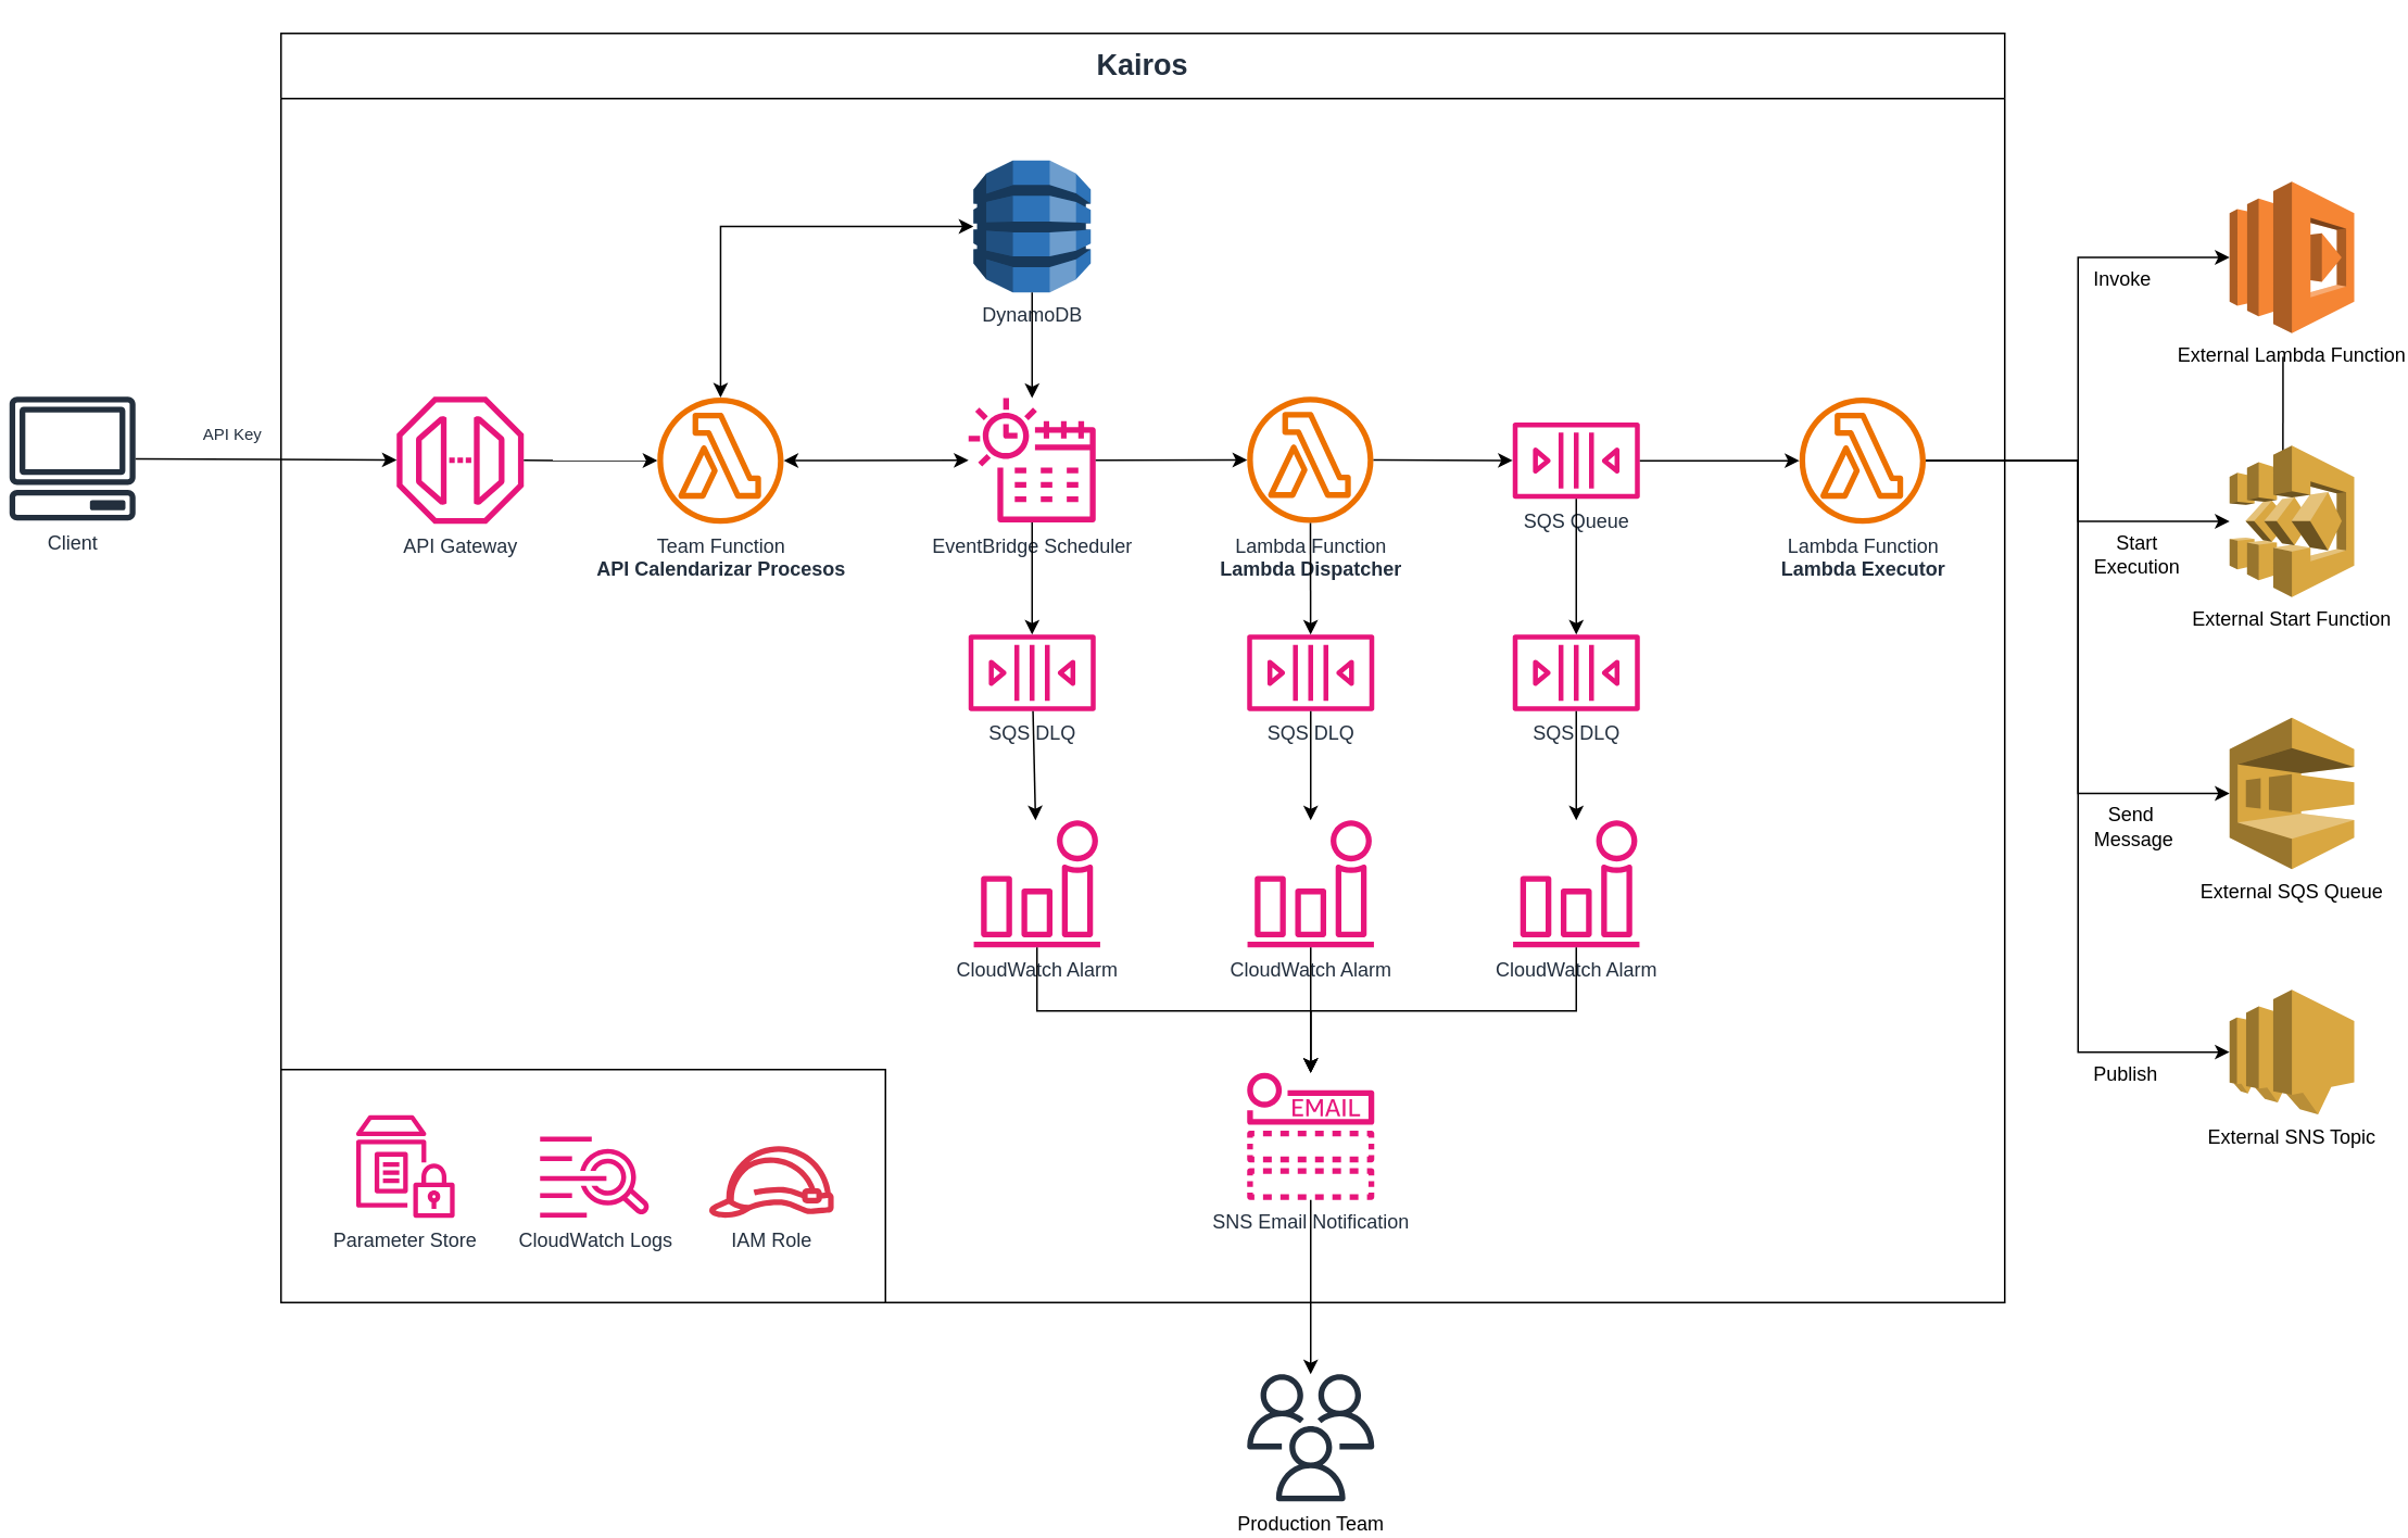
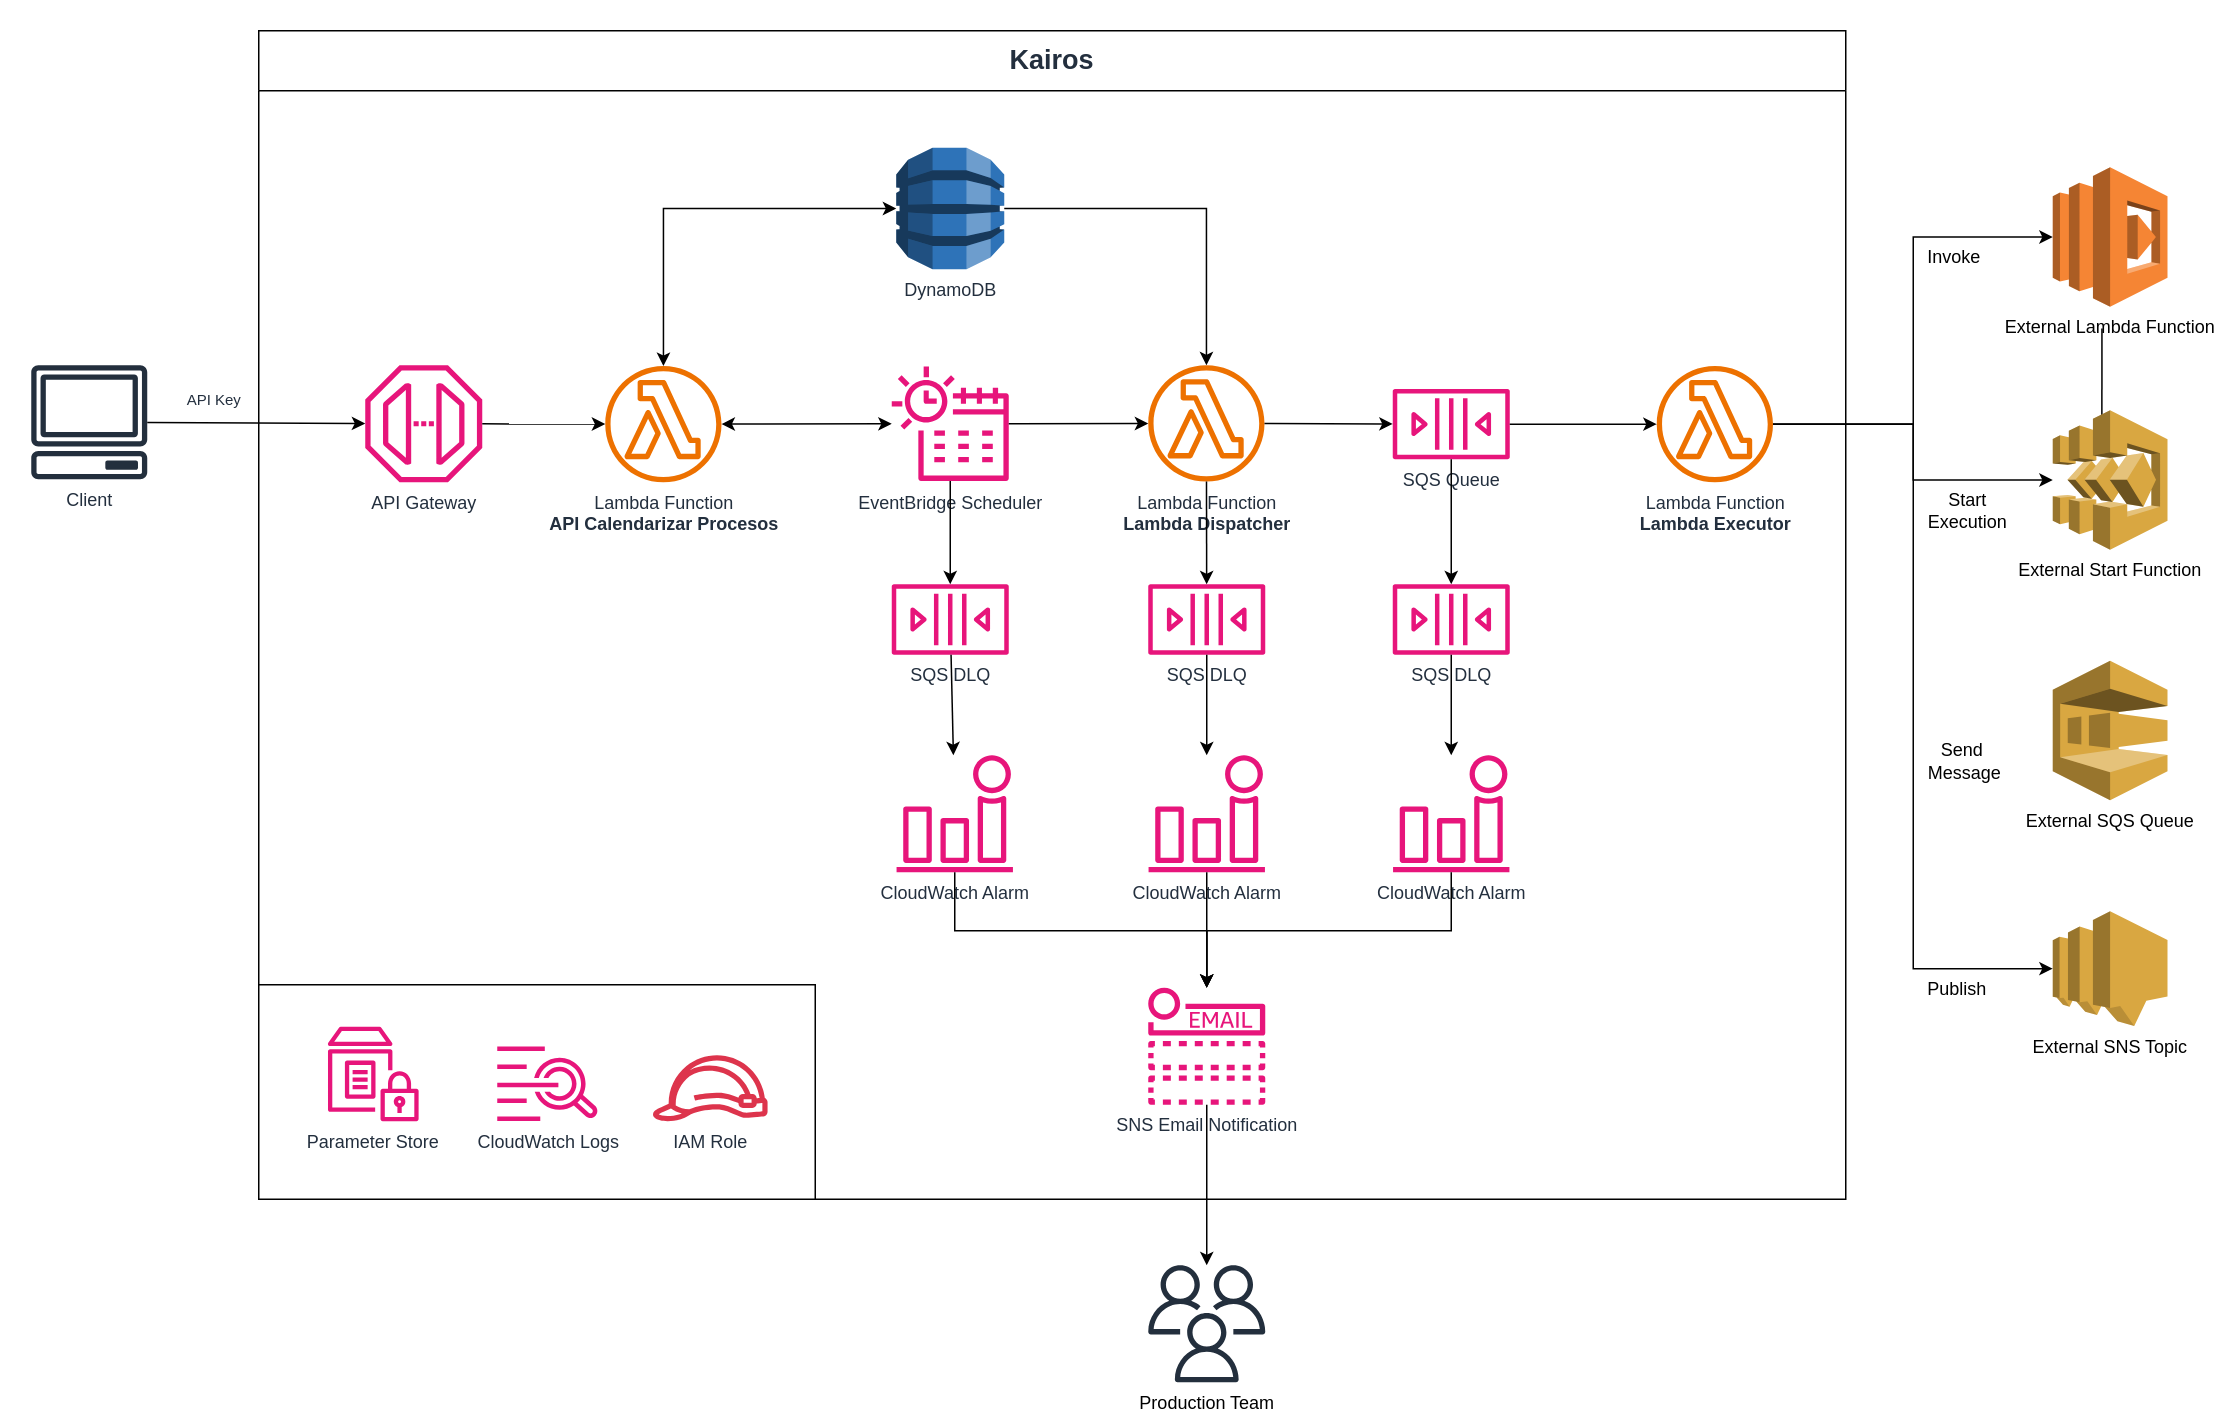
- <mxCell id="11" value="" style="endArrow=classic;html=1;rounded=0;fontColor=light-dark(#232F3E,#000000);strokeColor=light-dark(#000000,#000000);edgeStyle=orthogonalEdgeStyle;strokeWidth=1;" parent="3" source="6" target="15" edge="1"><mxGeometry width="50" height="50" relative="1" as="geometry"><mxPoint x="168" y="220" as="sourcePoint" /><mxPoint x="250" y="220" as="targetPoint" /></mxGeometry></mxCell>
+ <mxCell id="11" value="" style="endArrow=classic;html=1;rounded=0;fontColor=light-dark(#232F3E,#000000);strokeColor=light-dark(#000000,#000000);edgeStyle=orthogonalEdgeStyle;strokeWidth=1;" parent="3" source="6" target="19" edge="1"><mxGeometry width="50" height="50" relative="1" as="geometry"><mxPoint x="168" y="220" as="sourcePoint" /><mxPoint x="250" y="220" as="targetPoint" /></mxGeometry></mxCell>
- <mxCell id="2" value="Client" style="sketch=0;outlineConnect=0;fontColor=light-dark(#232F3E,#000000);gradientColor=none;fillColor=#232F3D;strokeColor=light-dark(#000000,#000000);dashed=0;verticalLabelPosition=bottom;verticalAlign=top;align=center;html=1;fontSize=12;fontStyle=0;aspect=fixed;pointerEvents=1;shape=mxgraph.aws4.client;" parent="1" vertex="1"><mxGeometry x="5" y="243" width="78" height="76" as="geometry" /></mxCell>
+ <mxCell id="2" value="Client" style="sketch=0;outlineConnect=0;fontColor=light-dark(#232F3E,#000000);gradientColor=none;fillColor=#232F3D;strokeColor=light-dark(#000000,#000000);dashed=0;verticalLabelPosition=bottom;verticalAlign=top;align=center;html=1;fontSize=12;fontStyle=0;aspect=fixed;pointerEvents=1;shape=mxgraph.aws4.client;" parent="1" vertex="1"><mxGeometry x="20" y="243" width="78" height="76" as="geometry" /></mxCell>
- <mxCell id="9" value="Team Function&lt;div&gt;&lt;b&gt;API Calendarizar Procesos&lt;/b&gt;&lt;/div&gt;" style="sketch=0;outlineConnect=0;fontColor=light-dark(#232F3E,#000000);gradientColor=none;fillColor=#ED7100;strokeColor=light-dark(#000000,#000000);dashed=0;verticalLabelPosition=bottom;verticalAlign=top;align=center;html=1;fontSize=12;fontStyle=0;aspect=fixed;pointerEvents=1;shape=mxgraph.aws4.lambda_function;" parent="3" vertex="1"><mxGeometry x="231" y="223.5" width="77.5" height="77.5" as="geometry" /></mxCell>
+ <mxCell id="9" value="Lambda Function&lt;div&gt;&lt;b&gt;API Calendarizar Procesos&lt;/b&gt;&lt;/div&gt;" style="sketch=0;outlineConnect=0;fontColor=light-dark(#232F3E,#000000);gradientColor=none;fillColor=#ED7100;strokeColor=light-dark(#000000,#000000);dashed=0;verticalLabelPosition=bottom;verticalAlign=top;align=center;html=1;fontSize=12;fontStyle=0;aspect=fixed;pointerEvents=1;shape=mxgraph.aws4.lambda_function;" parent="3" vertex="1"><mxGeometry x="231" y="223.5" width="77.5" height="77.5" as="geometry" /></mxCell>
- <mxCell id="49" value="" style="endArrow=classic;html=1;rounded=0;fontColor=light-dark(#232F3E,#000000);strokeColor=light-dark(#000000,#000000);edgeStyle=elbowEdgeStyle;strokeWidth=1;" parent="1" source="21" target="45" edge="1"><mxGeometry width="50" height="50" relative="1" as="geometry"><mxPoint x="1255" y="319" as="sourcePoint" /><mxPoint x="1366" y="581" as="targetPoint" /></mxGeometry></mxCell>
